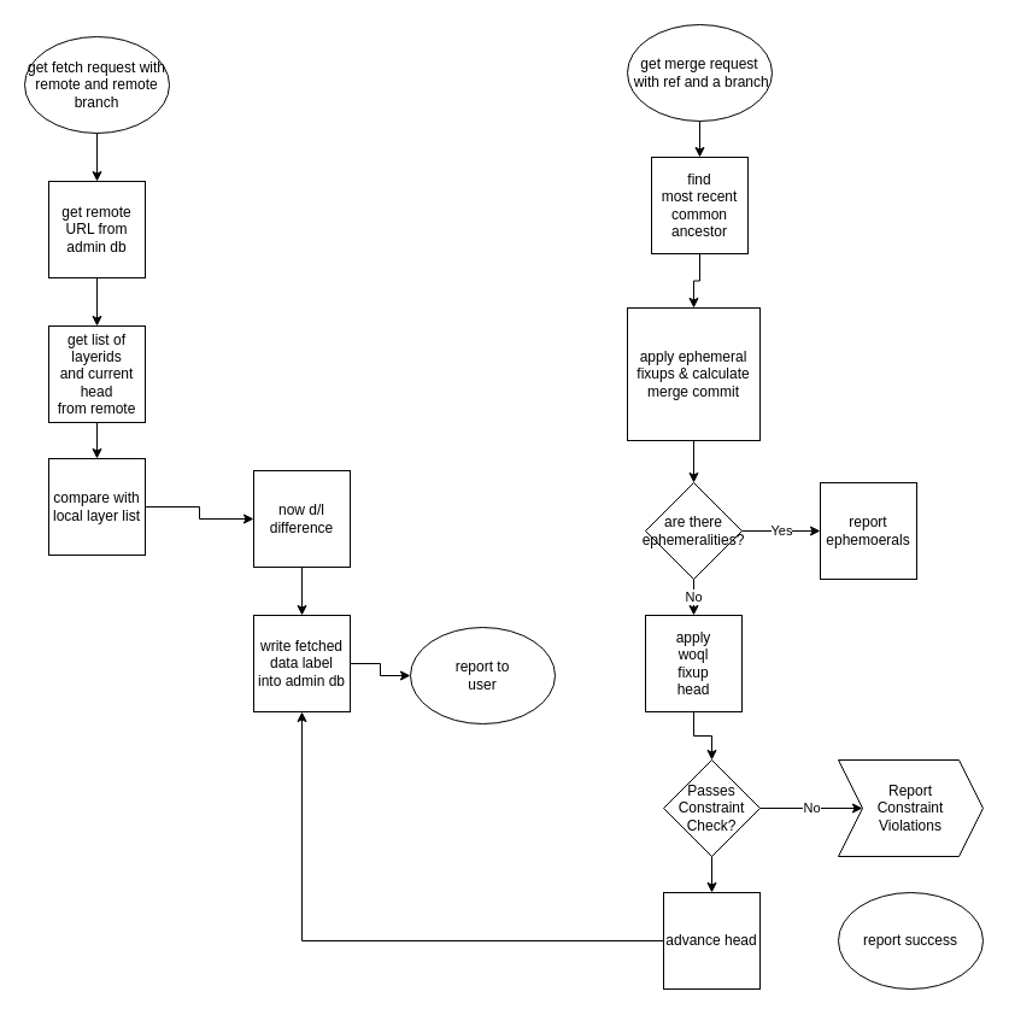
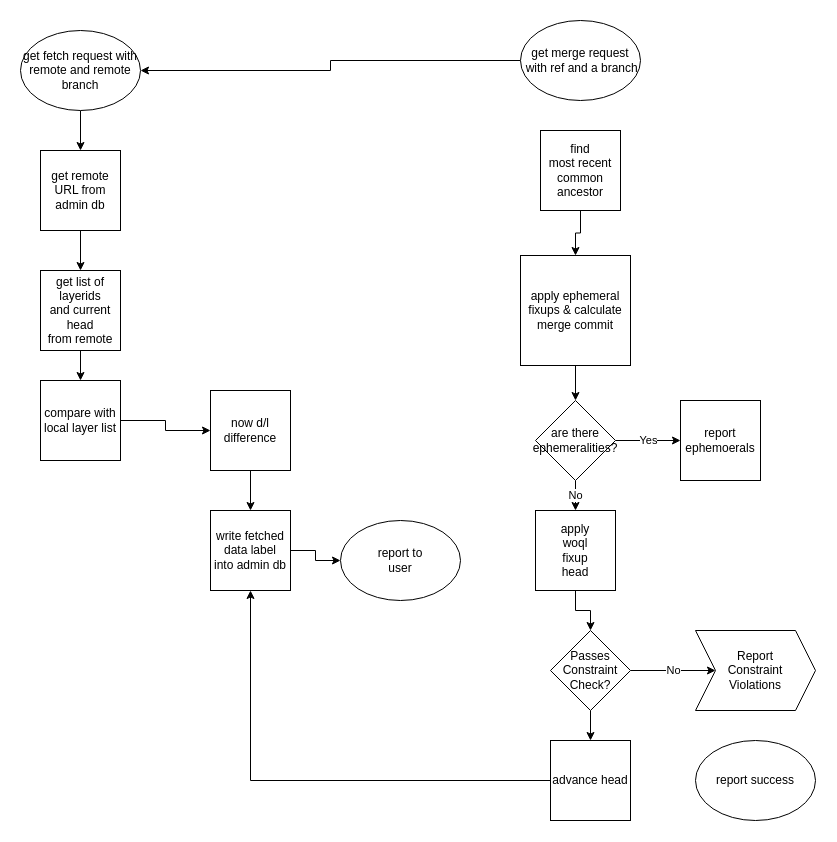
- <mxCell id="4" value="" style="edgeStyle=orthogonalEdgeStyle;rounded=0;orthogonalLoop=1;jettySize=auto;html=1;" edge="1" parent="1" source="5" target="18"><mxGeometry relative="1" as="geometry" /></mxCell>
+ <mxCell id="4" value="" style="edgeStyle=orthogonalEdgeStyle;rounded=0;orthogonalLoop=1;jettySize=auto;html=1;" edge="1" parent="1" source="5" target="3"><mxGeometry relative="1" as="geometry" /></mxCell>
